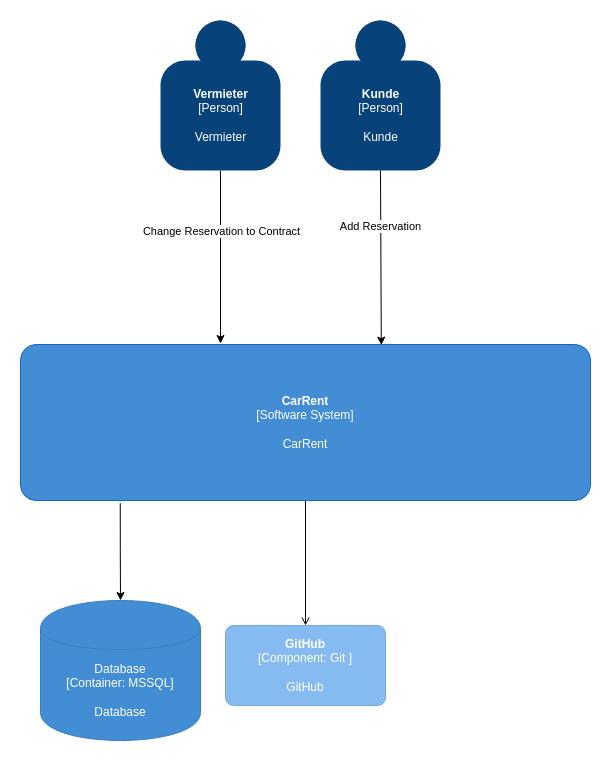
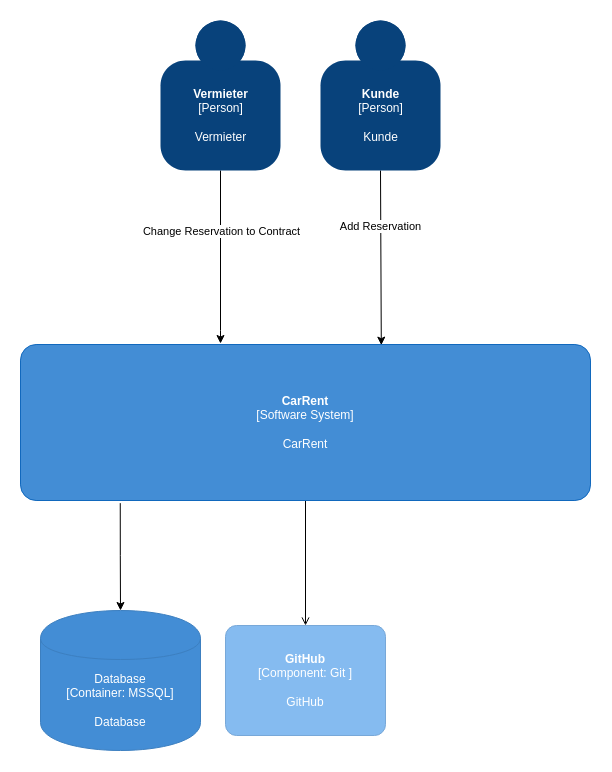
- <mxCell id="11" value="&lt;b&gt;GitHub&lt;/b&gt;&lt;div&gt;[Component: Git ]&lt;/div&gt;&lt;br&gt;&lt;div&gt;GitHub&lt;/div&gt;" style="rounded=1;whiteSpace=wrap;html=1;labelBackgroundColor=none;fillColor=#85BBF0;fontColor=#ffffff;align=center;arcSize=10;strokeColor=#78A8D8;metaEdit=1;metaData={&quot;c4Type&quot;:{&quot;editable&quot;:false}};points=[[0.25,0,0],[0.5,0,0],[0.75,0,0],[1,0.25,0],[1,0.5,0],[1,0.75,0],[0.75,1,0],[0.5,1,0],[0.25,1,0],[0,0.75,0],[0,0.5,0],[0,0.25,0]];" parent="1" vertex="1"><mxGeometry x="225" y="625" width="160" height="80" as="geometry" /></mxCell>
+ <mxCell id="11" value="&lt;b&gt;GitHub&lt;/b&gt;&lt;div&gt;[Component: Git ]&lt;/div&gt;&lt;br&gt;&lt;div&gt;GitHub&lt;/div&gt;" style="rounded=1;whiteSpace=wrap;html=1;labelBackgroundColor=none;fillColor=#85BBF0;fontColor=#ffffff;align=center;arcSize=10;strokeColor=#78A8D8;metaEdit=1;metaData={&quot;c4Type&quot;:{&quot;editable&quot;:false}};points=[[0.25,0,0],[0.5,0,0],[0.75,0,0],[1,0.25,0],[1,0.5,0],[1,0.75,0],[0.75,1,0],[0.5,1,0],[0.25,1,0],[0,0.75,0],[0,0.5,0],[0,0.25,0]];" parent="1" vertex="1"><mxGeometry x="225" y="625" width="160" height="110.0" as="geometry" /></mxCell>
- <mxCell id="12" value="Database&lt;div&gt;[Container:&amp;nbsp;MSSQL]&lt;/div&gt;&lt;br&gt;&lt;div&gt;Database&lt;/div&gt;" style="shape=cylinder;whiteSpace=wrap;html=1;boundedLbl=1;rounded=0;labelBackgroundColor=none;fillColor=#438DD5;fontSize=12;fontColor=#ffffff;align=center;strokeColor=#3C7FC0;metaEdit=1;points=[[0.5,0,0],[1,0.25,0],[1,0.5,0],[1,0.75,0],[0.5,1,0],[0,0.75,0],[0,0.5,0],[0,0.25,0]];metaData={&quot;c4Type&quot;:{&quot;editable&quot;:false}};" parent="1" vertex="1"><mxGeometry x="40" y="600" width="160" height="140" as="geometry" /></mxCell>
+ <mxCell id="12" value="Database&lt;div&gt;[Container:&amp;nbsp;MSSQL]&lt;/div&gt;&lt;br&gt;&lt;div&gt;Database&lt;/div&gt;" style="shape=cylinder;whiteSpace=wrap;html=1;boundedLbl=1;rounded=0;labelBackgroundColor=none;fillColor=#438DD5;fontSize=12;fontColor=#ffffff;align=center;strokeColor=#3C7FC0;metaEdit=1;points=[[0.5,0,0],[1,0.25,0],[1,0.5,0],[1,0.75,0],[0.5,1,0],[0,0.75,0],[0,0.5,0],[0,0.25,0]];metaData={&quot;c4Type&quot;:{&quot;editable&quot;:false}};" parent="1" vertex="1"><mxGeometry x="40" y="610" width="160" height="140" as="geometry" /></mxCell>
